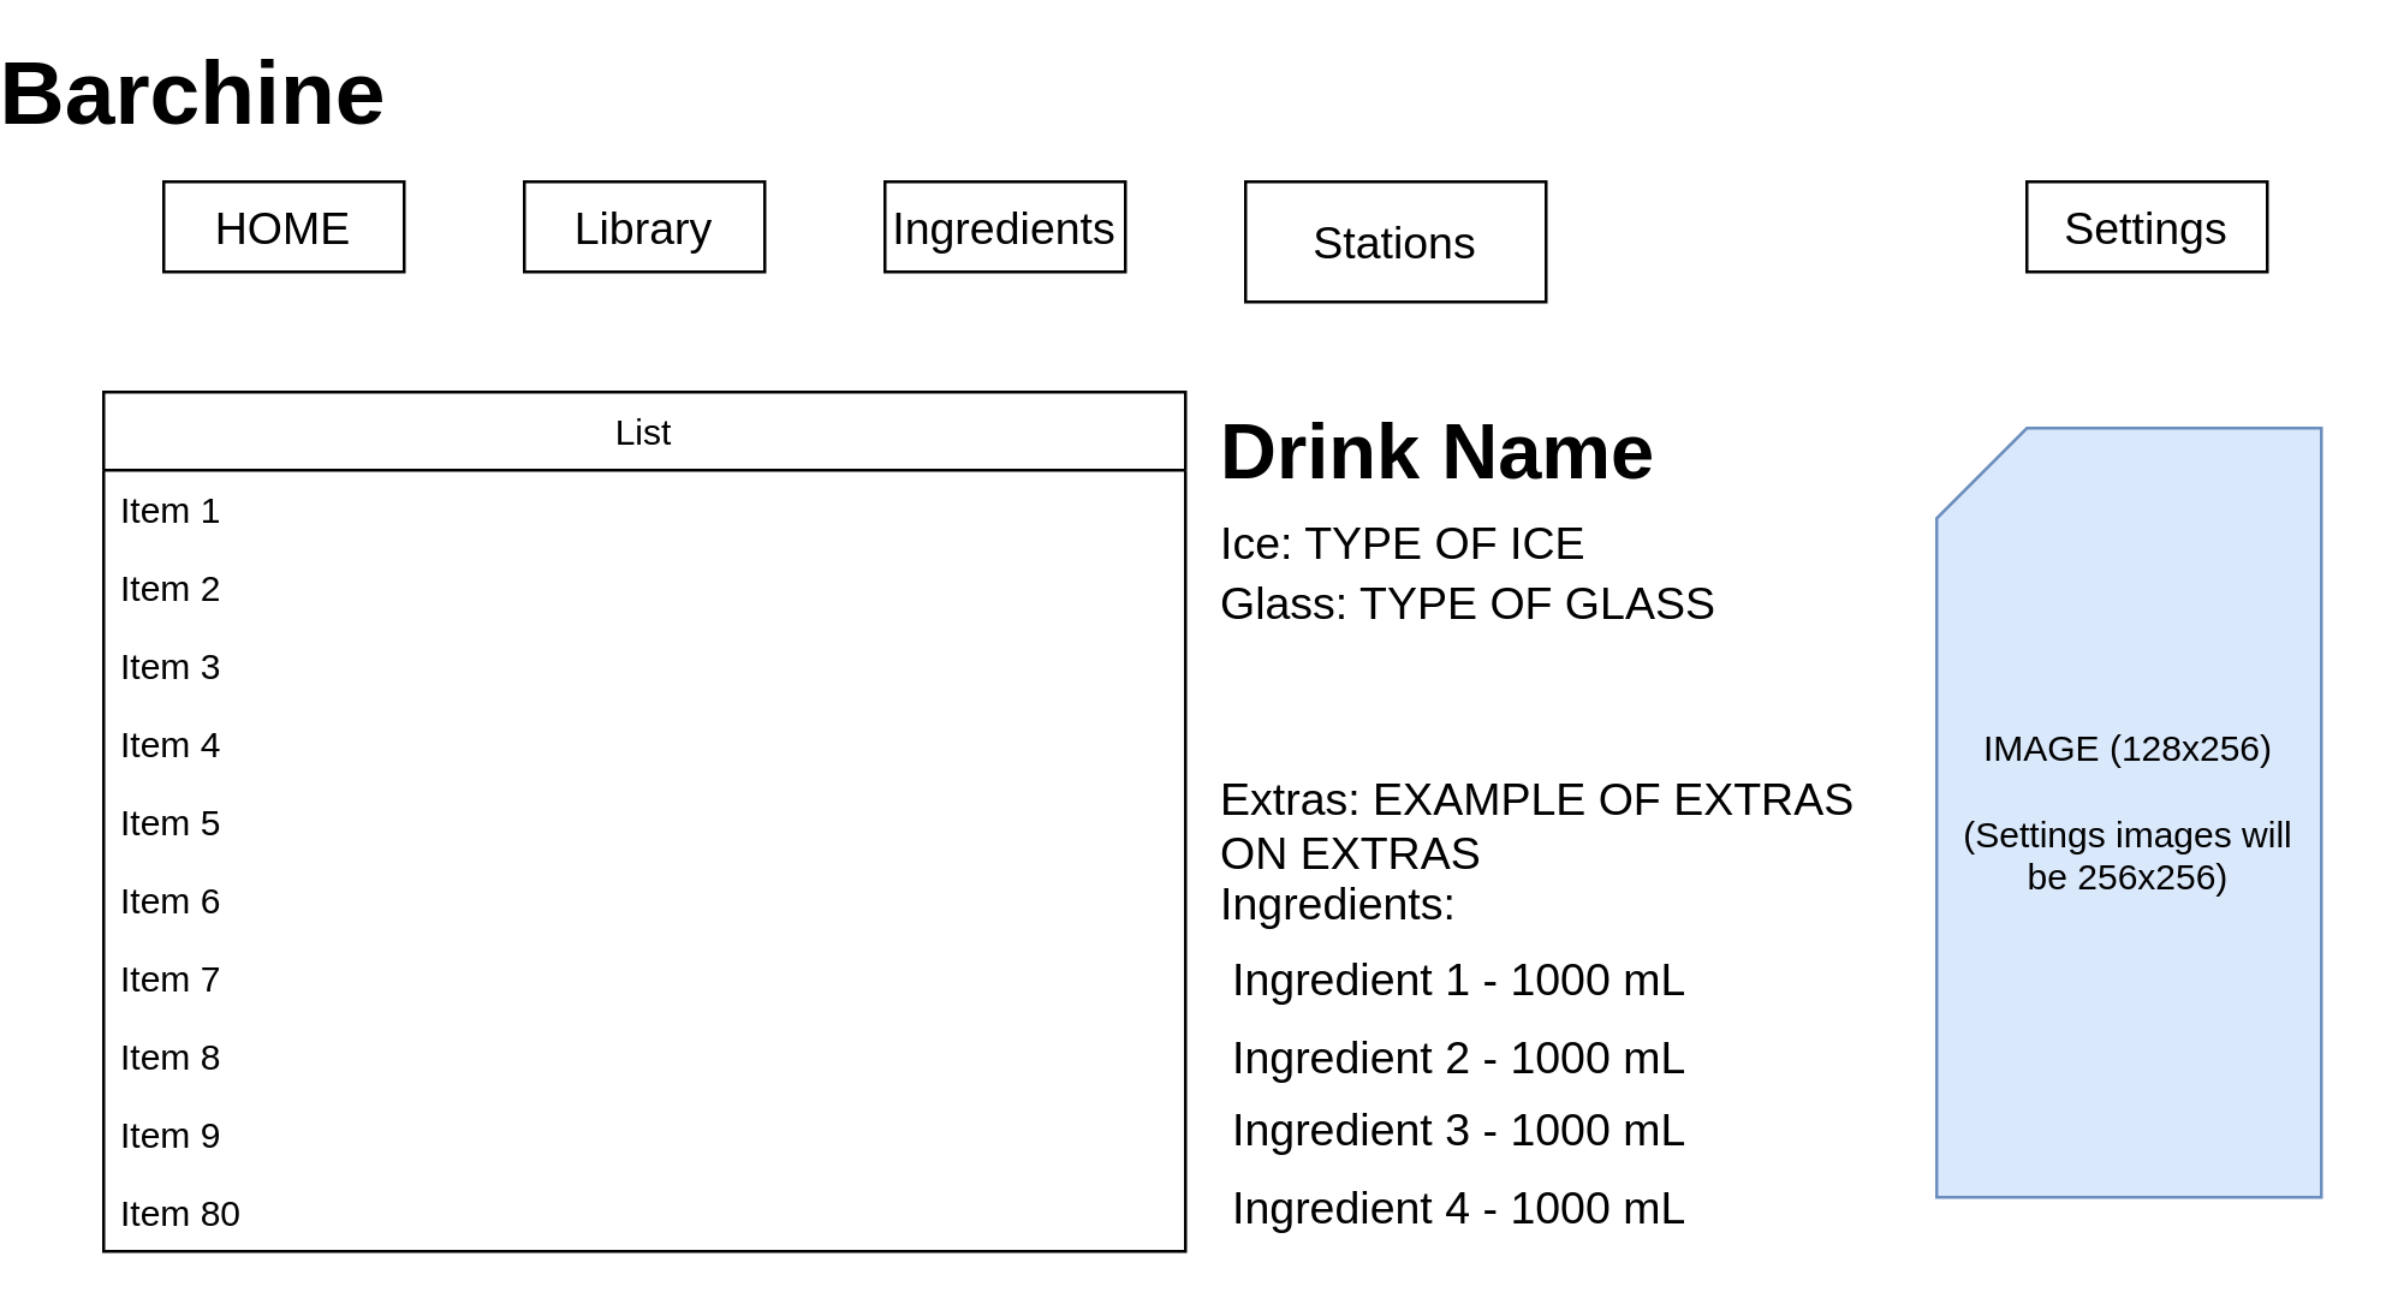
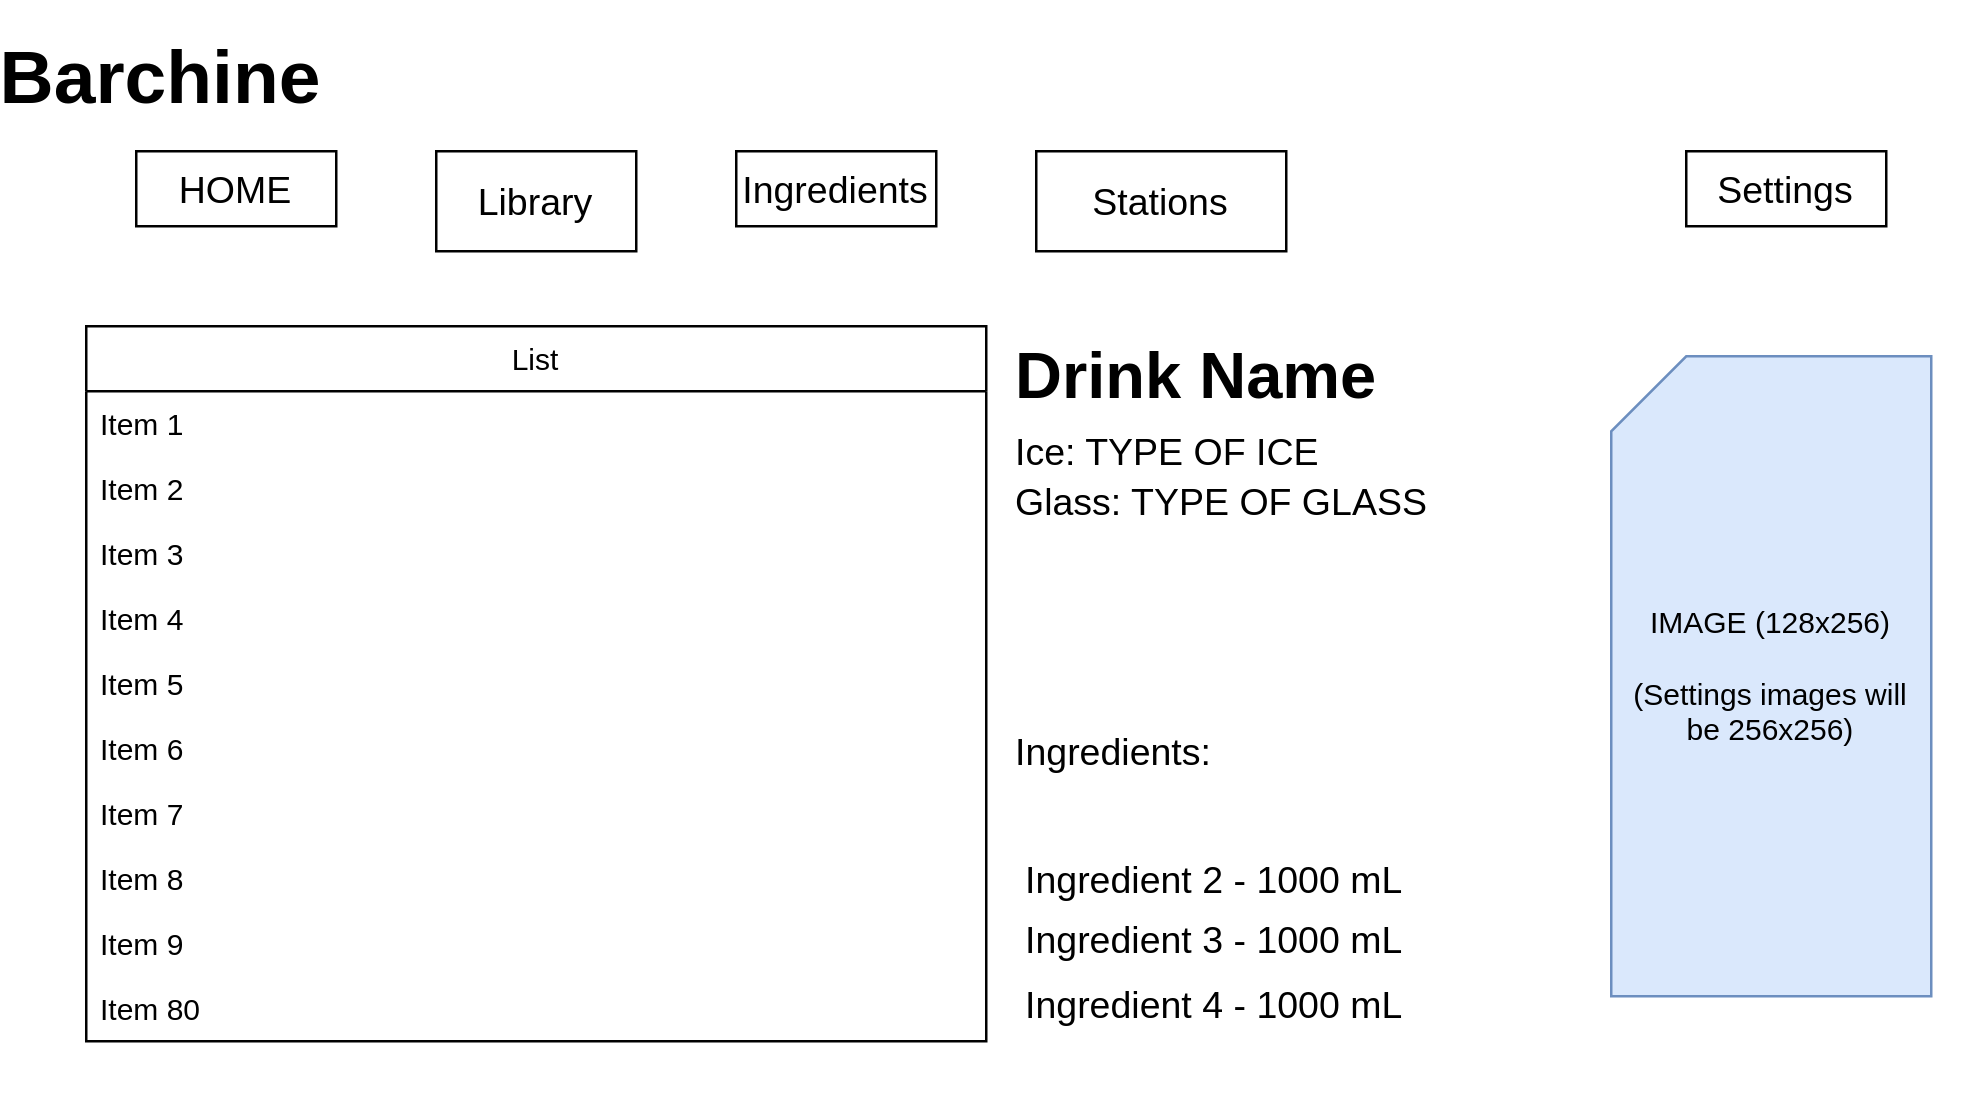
- <mxCell id="15" value="&lt;font style=&quot;font-size: 15px&quot;&gt;Library&lt;/font&gt;" style="rounded=0;whiteSpace=wrap;html=1;fillColor=none;" vertex="1" parent="1"><mxGeometry x="160" y="60" width="80" height="30" as="geometry" /></mxCell>
+ <mxCell id="15" value="&lt;font style=&quot;font-size: 15px&quot;&gt;Library&lt;/font&gt;" style="rounded=0;whiteSpace=wrap;html=1;fillColor=none;" vertex="1" parent="1"><mxGeometry x="160" y="60" width="80" height="40" as="geometry" /></mxCell>
- <mxCell id="23" value="&lt;font style=&quot;font-size: 15px&quot;&gt;Extras: EXAMPLE OF EXTRAS&lt;br&gt;ON EXTRAS&lt;/font&gt;" style="text;html=1;align=left;" vertex="1" parent="1"><mxGeometry x="390" y="250" width="230" height="40" as="geometry" /></mxCell>
- <mxCell id="25" value="Ingredient 1 - 1000 mL" style="text;strokeColor=none;fillColor=none;align=left;verticalAlign=top;spacingLeft=4;spacingRight=4;overflow=hidden;rotatable=0;points=[[0,0.5],[1,0.5]];portConstraint=eastwest;fontSize=15;" vertex="1" parent="1"><mxGeometry x="390" y="310" width="160" height="26" as="geometry" /></mxCell>
